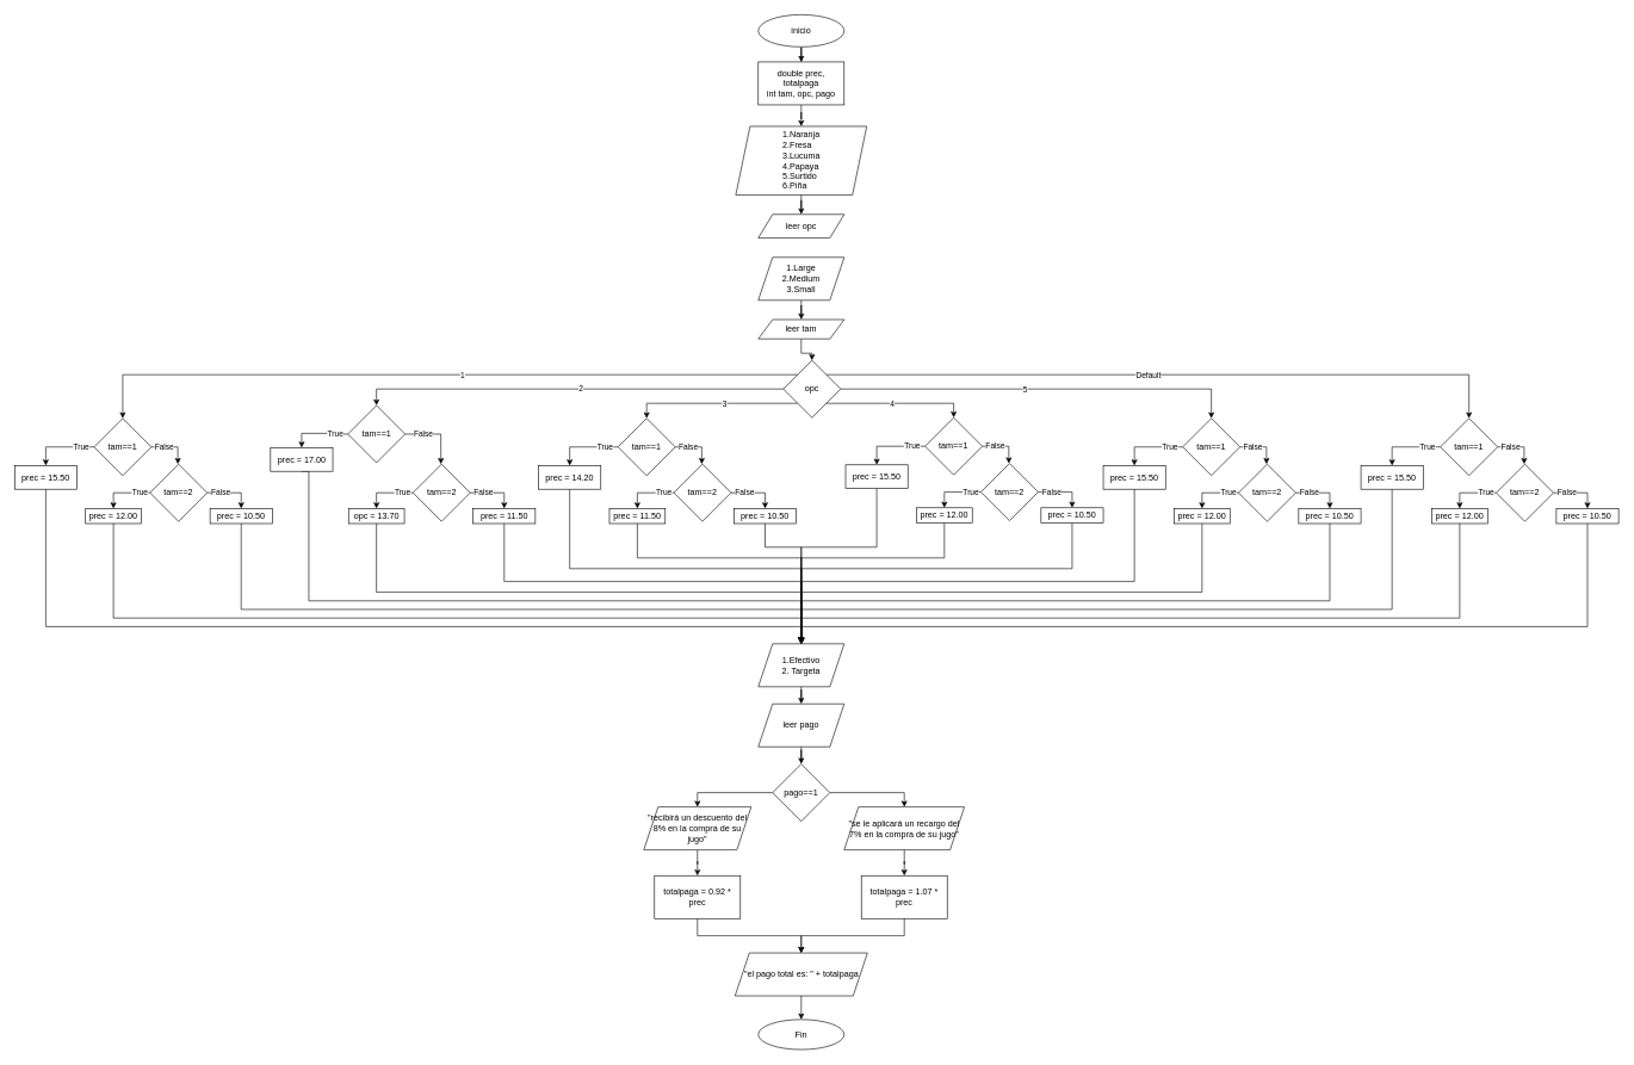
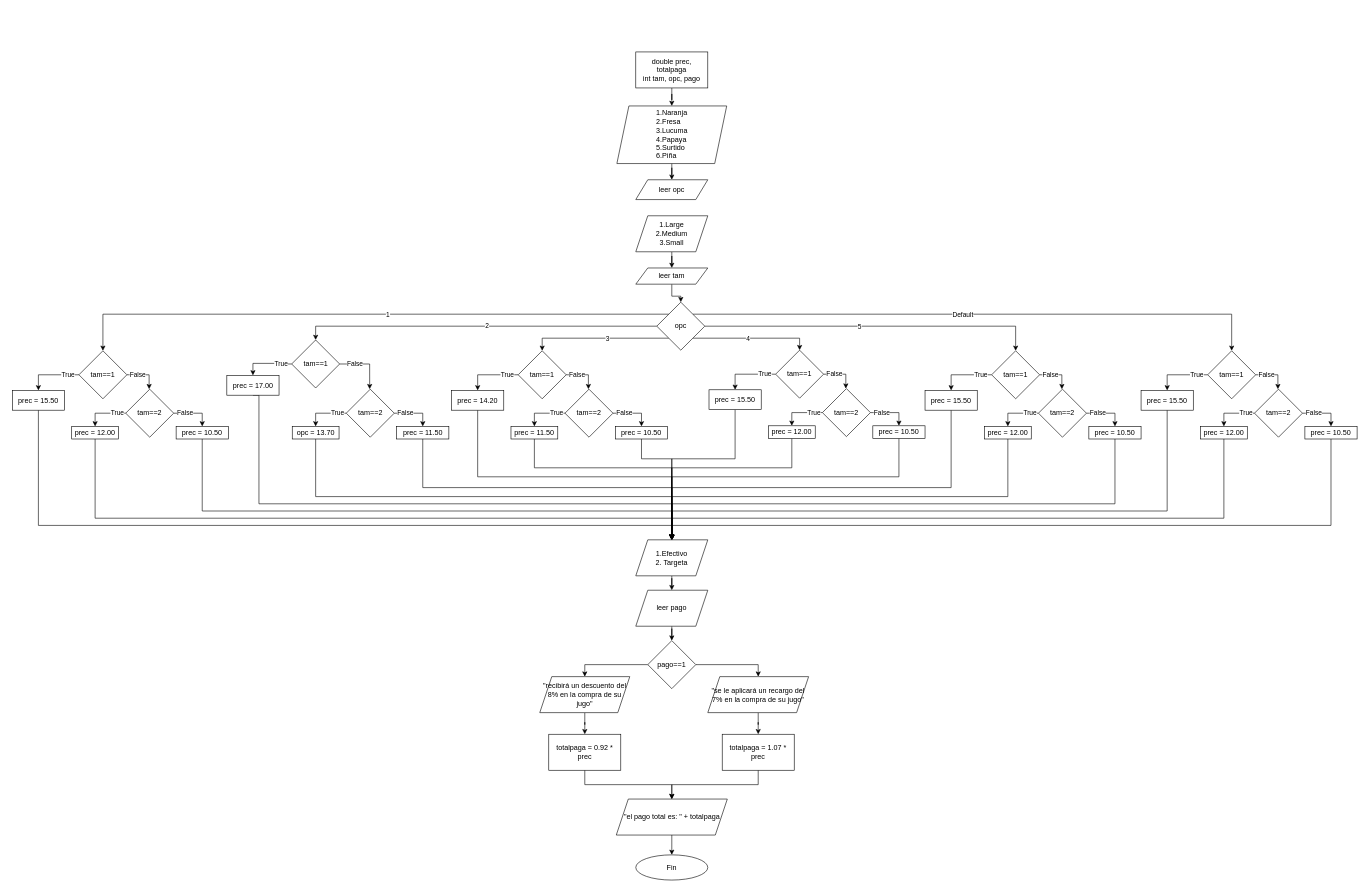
- <mxCell id="3" value="inicio" style="ellipse;whiteSpace=wrap;html=1;" parent="1" vertex="1"><mxGeometry x="1059" y="20" width="120" height="45" as="geometry" /></mxCell>
- <mxCell id="2" value="" style="edgeStyle=orthogonalEdgeStyle;rounded=0;orthogonalLoop=1;jettySize=auto;html=1;" edge="1" parent="1" source="3" target="5"><mxGeometry relative="1" as="geometry" /></mxCell>
